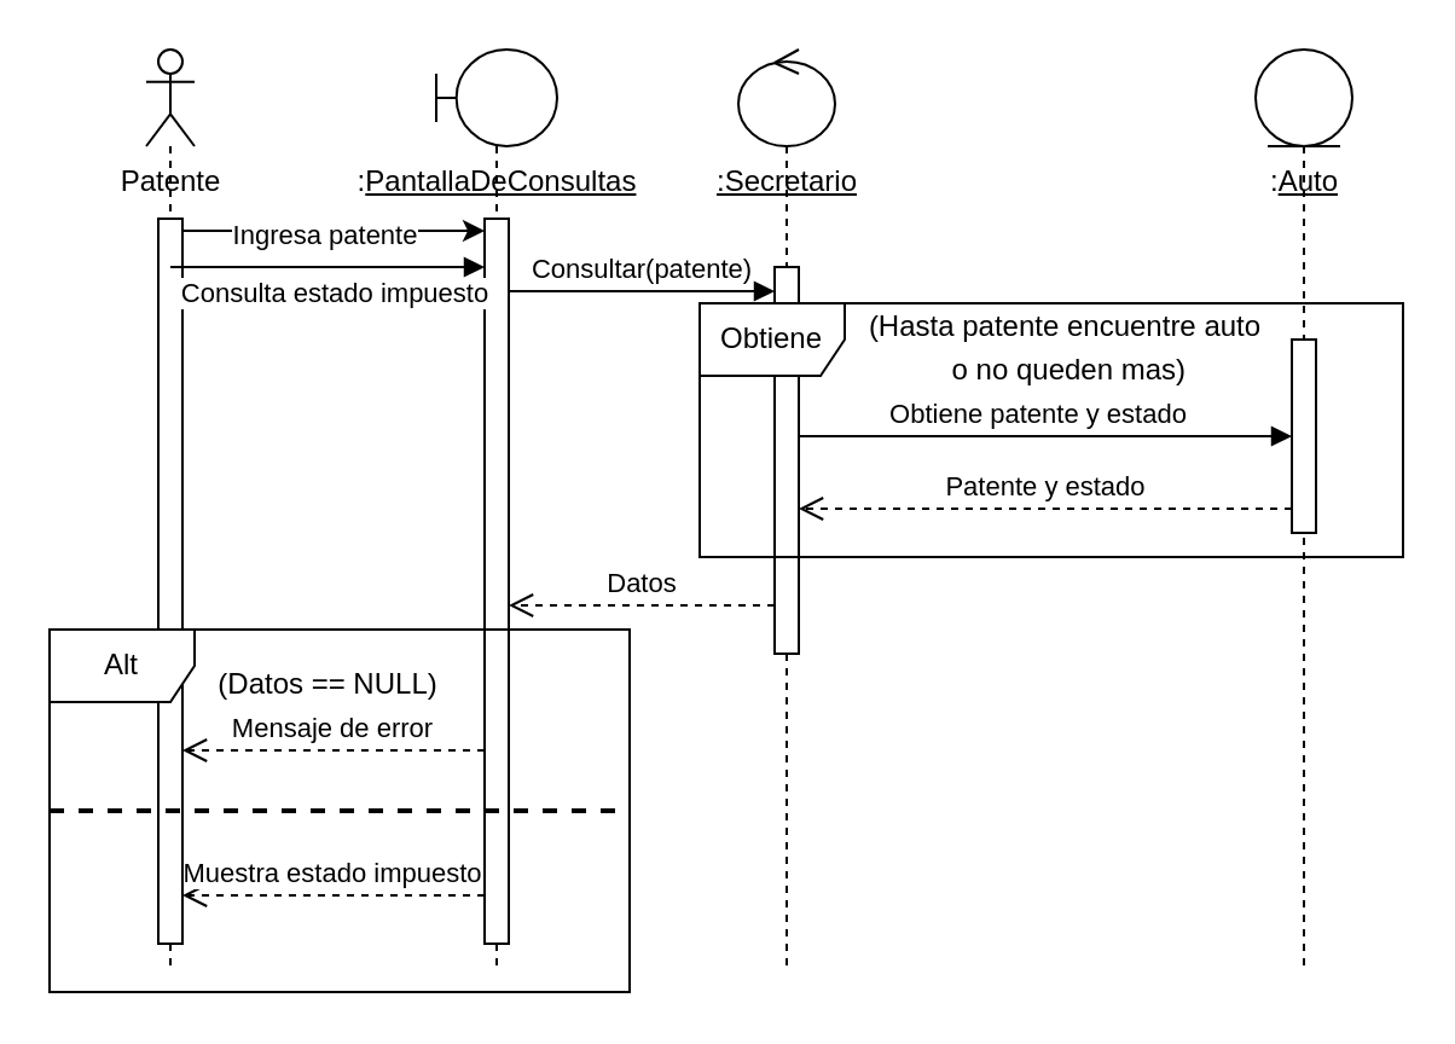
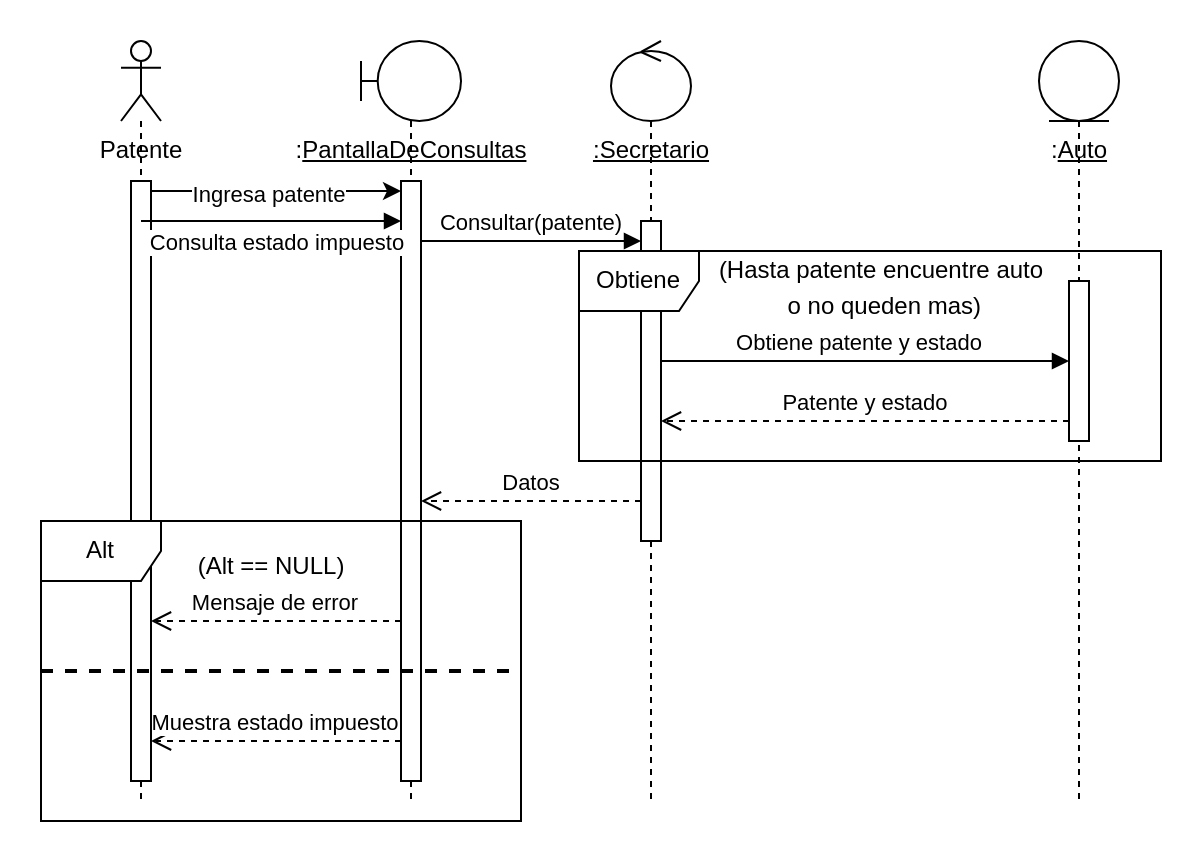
- <mxCell id="24" value="(Datos == NULL)" style="text;html=1;align=center;verticalAlign=middle;resizable=0;points=[];autosize=1;strokeColor=none;fillColor=none;" parent="1" vertex="1"><mxGeometry x="80" y="268" width="110" height="30" as="geometry" /></mxCell>
+ <mxCell id="24" value="(Alt == NULL)" style="text;html=1;align=center;verticalAlign=middle;resizable=0;points=[];autosize=1;strokeColor=none;fillColor=none;" parent="1" vertex="1"><mxGeometry x="80" y="268" width="110" height="30" as="geometry" /></mxCell>
